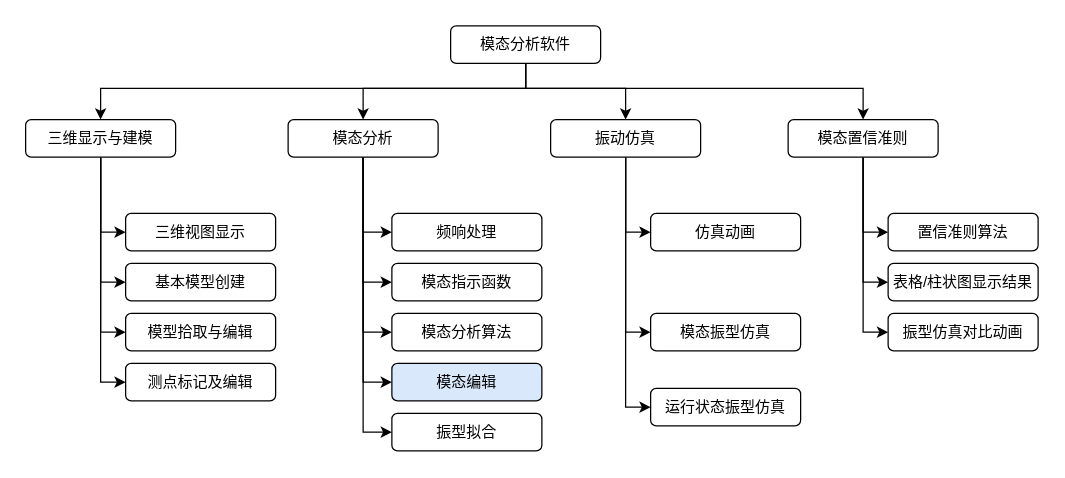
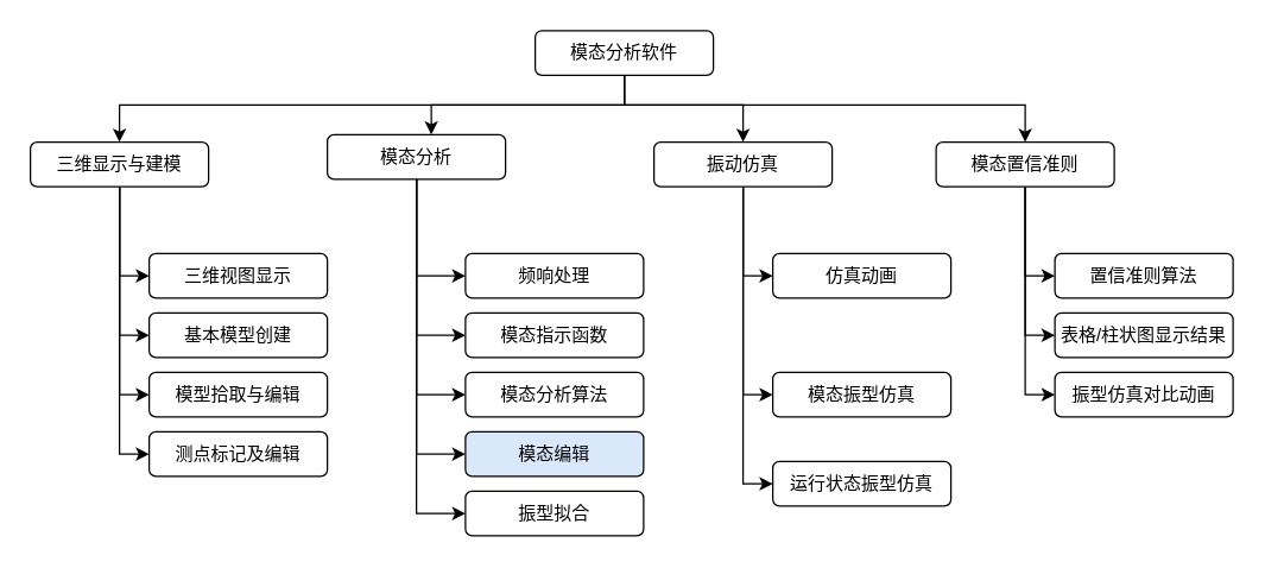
- <mxCell id="29" value="模态分析" style="rounded=1;whiteSpace=wrap;html=1;fontSize=12;" vertex="1" parent="1"><mxGeometry x="230" y="95" width="120" height="30" as="geometry" /></mxCell>
+ <mxCell id="29" value="模态分析" style="rounded=1;whiteSpace=wrap;html=1;fontSize=12;" vertex="1" parent="1"><mxGeometry x="220" y="90" width="120" height="30" as="geometry" /></mxCell>
